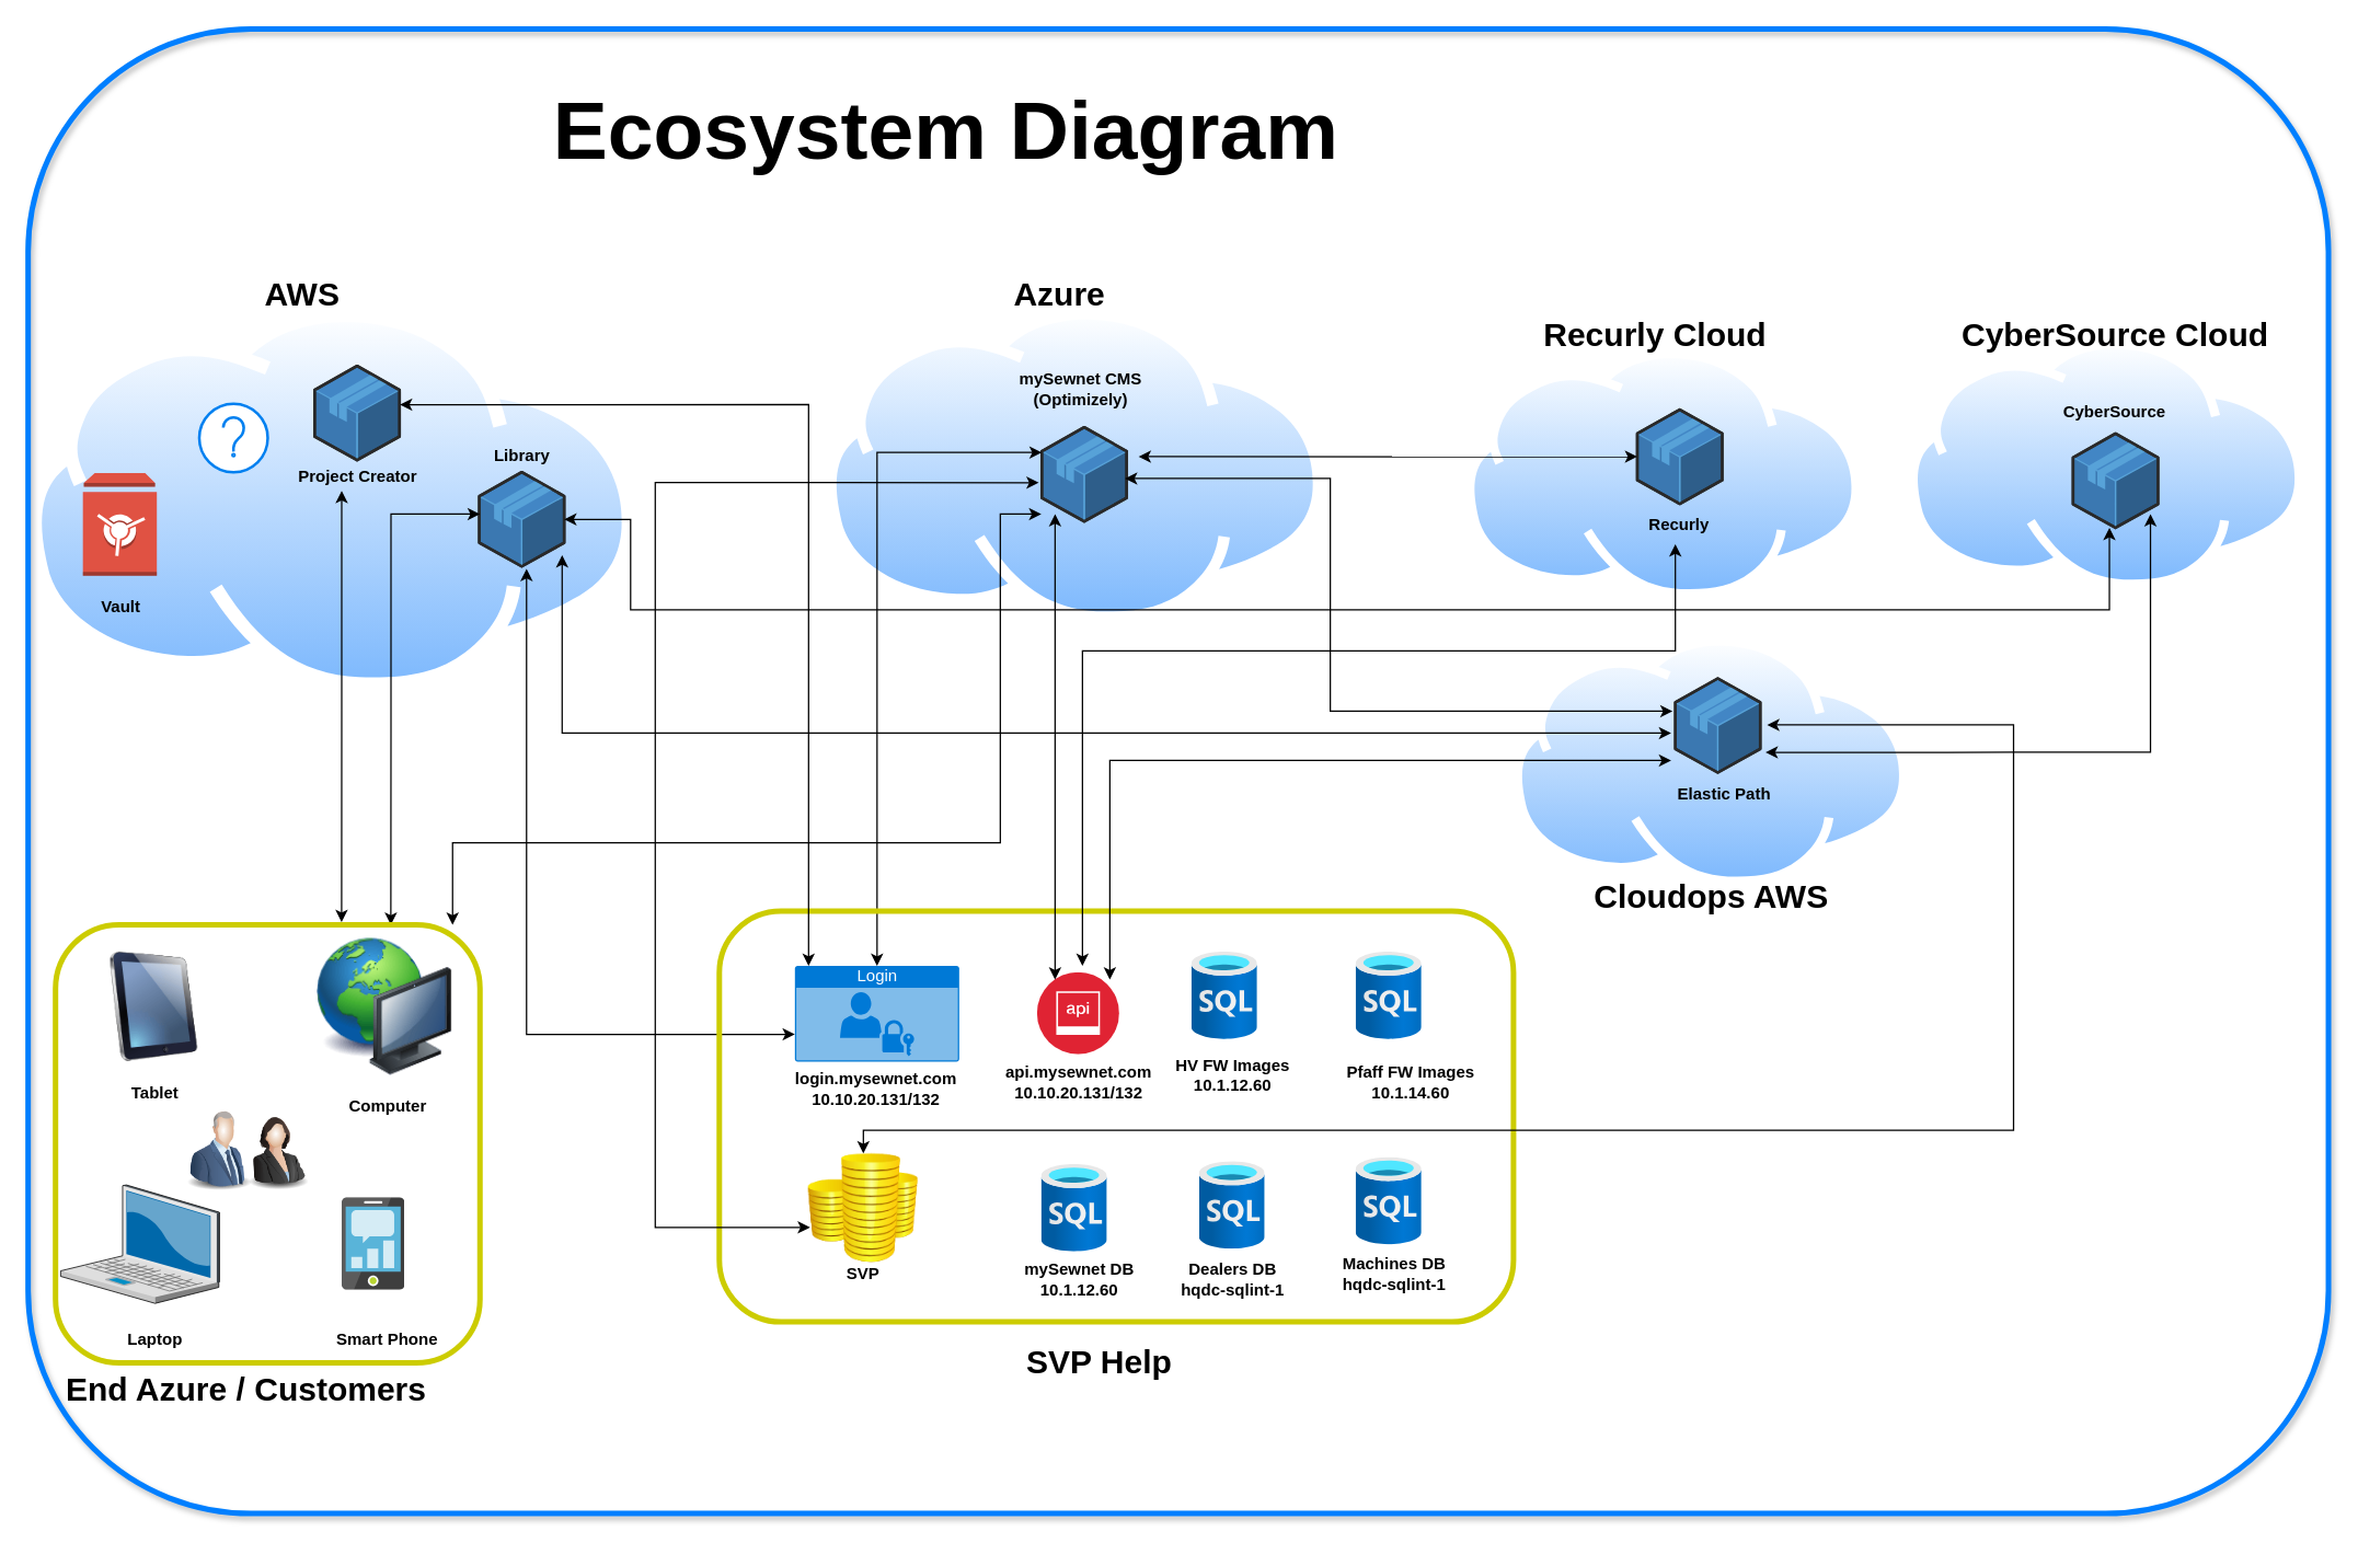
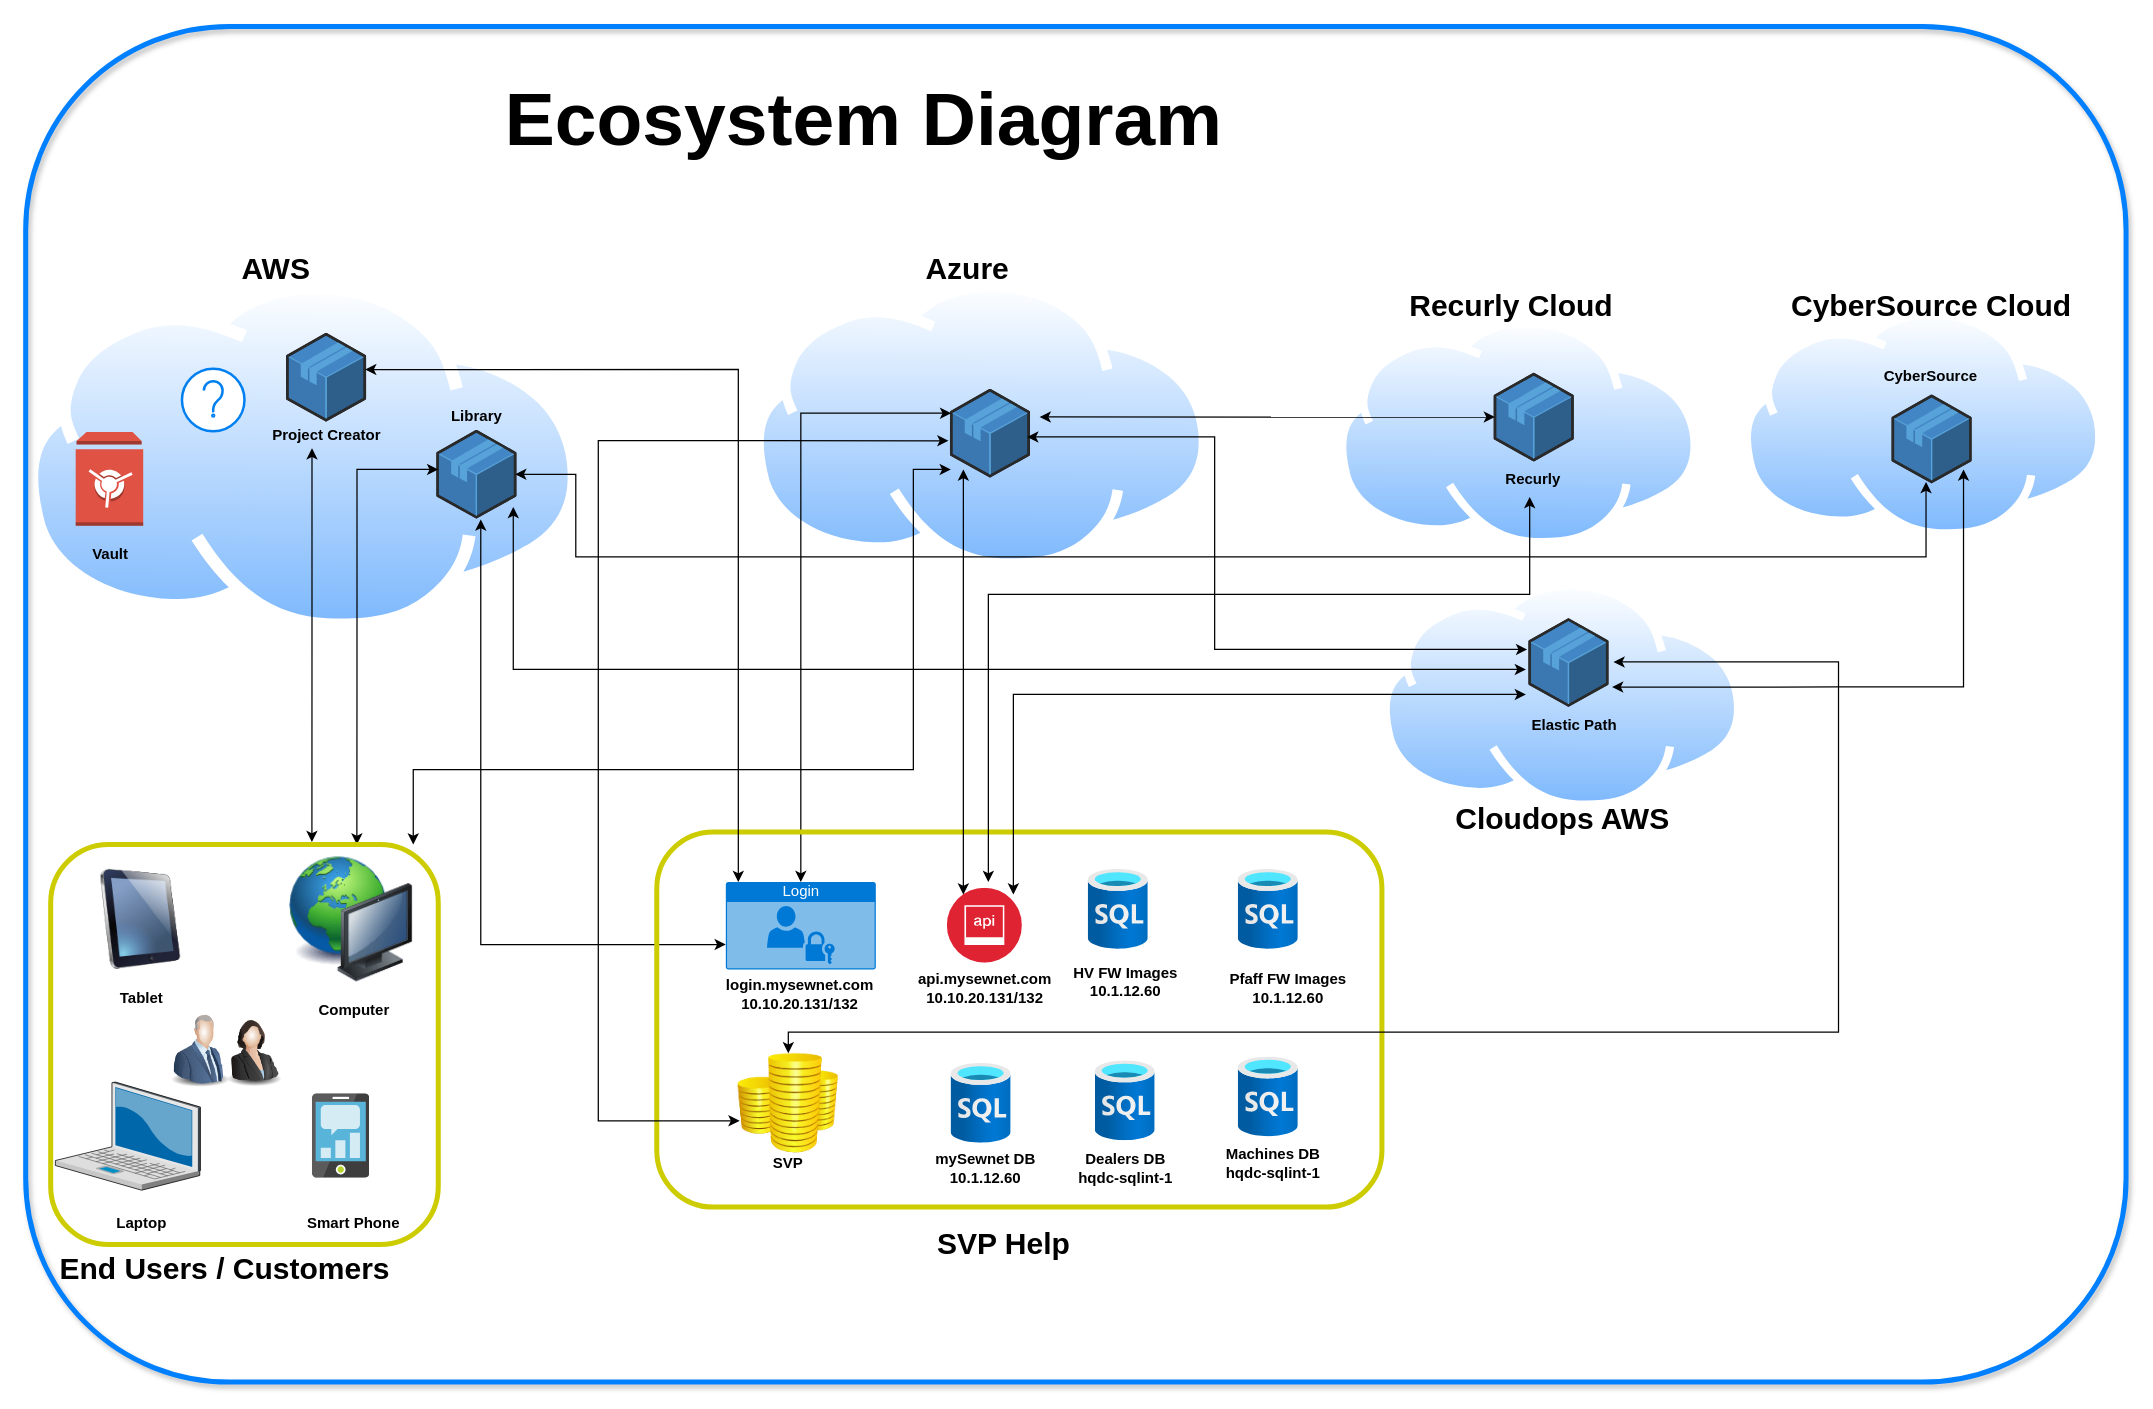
- <mxCell id="9" value="mySewnet CMS (Optimizely)" style="text;html=1;strokeColor=none;fillColor=none;align=center;verticalAlign=middle;whiteSpace=wrap;rounded=0;fontStyle=1" parent="1" vertex="1"><mxGeometry x="739.57" y="268.7" width="98.46" height="30" as="geometry" /></mxCell>
- <mxCell id="28" value="Pfaff FW Images&lt;br&gt;10.1.14.60" style="text;html=1;strokeColor=none;fillColor=none;align=center;verticalAlign=middle;whiteSpace=wrap;rounded=0;fontStyle=1" parent="1" vertex="1"><mxGeometry x="970" y="770" width="120" height="39.25" as="geometry" /></mxCell>
+ <mxCell id="28" value="Pfaff FW Images&lt;br&gt;10.1.12.60" style="text;html=1;strokeColor=none;fillColor=none;align=center;verticalAlign=middle;whiteSpace=wrap;rounded=0;fontStyle=1" parent="1" vertex="1"><mxGeometry x="970" y="770" width="120" height="39.25" as="geometry" /></mxCell>
- <mxCell id="70" value="End Azure / Customers" style="text;strokeColor=none;fillColor=none;html=1;fontSize=24;fontStyle=1;verticalAlign=middle;align=center;" parent="1" vertex="1"><mxGeometry x="43.75" y="995" width="270" height="40" as="geometry" /></mxCell>
+ <mxCell id="70" value="End Users / Customers" style="text;strokeColor=none;fillColor=none;html=1;fontSize=24;fontStyle=1;verticalAlign=middle;align=center;" parent="1" vertex="1"><mxGeometry x="43.75" y="995" width="270" height="40" as="geometry" /></mxCell>
